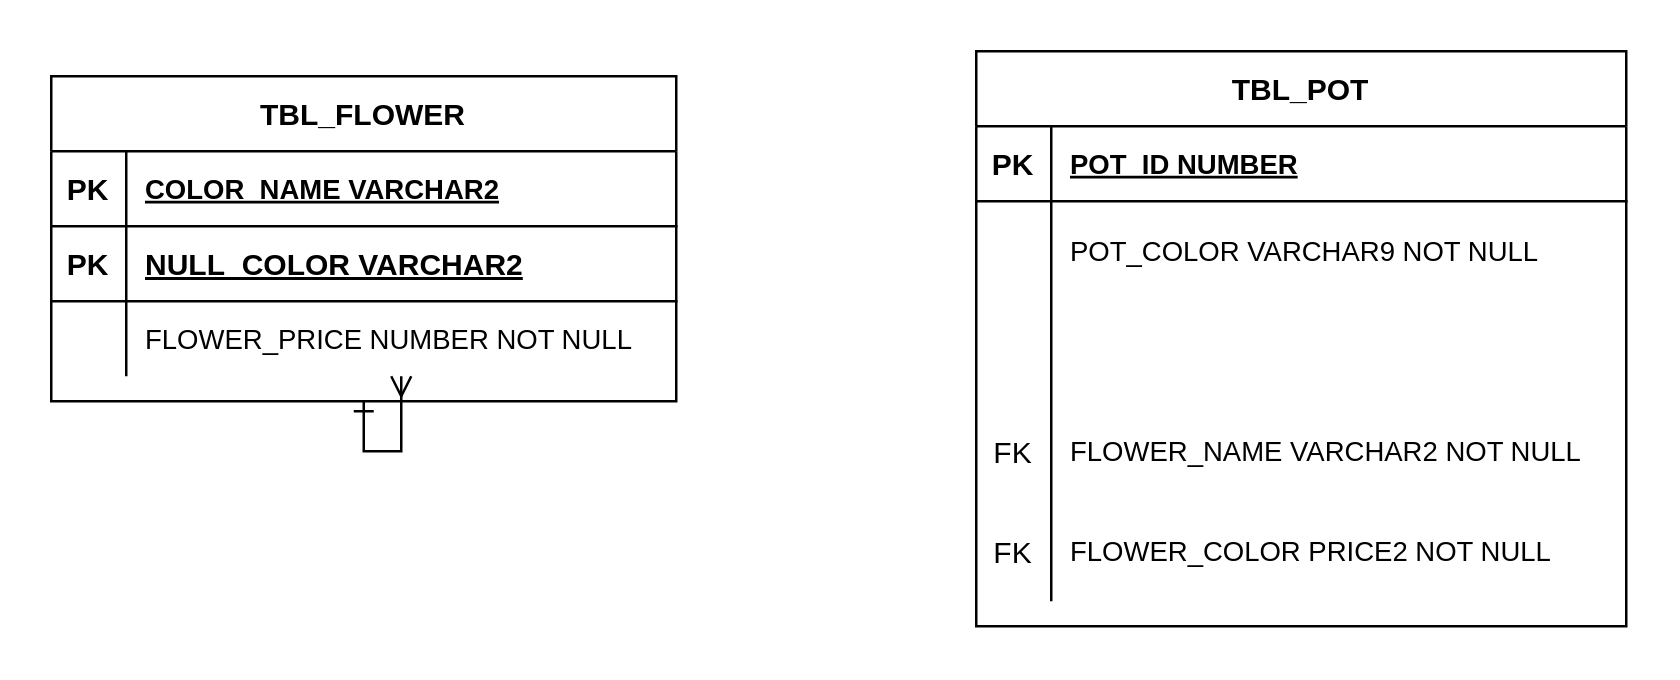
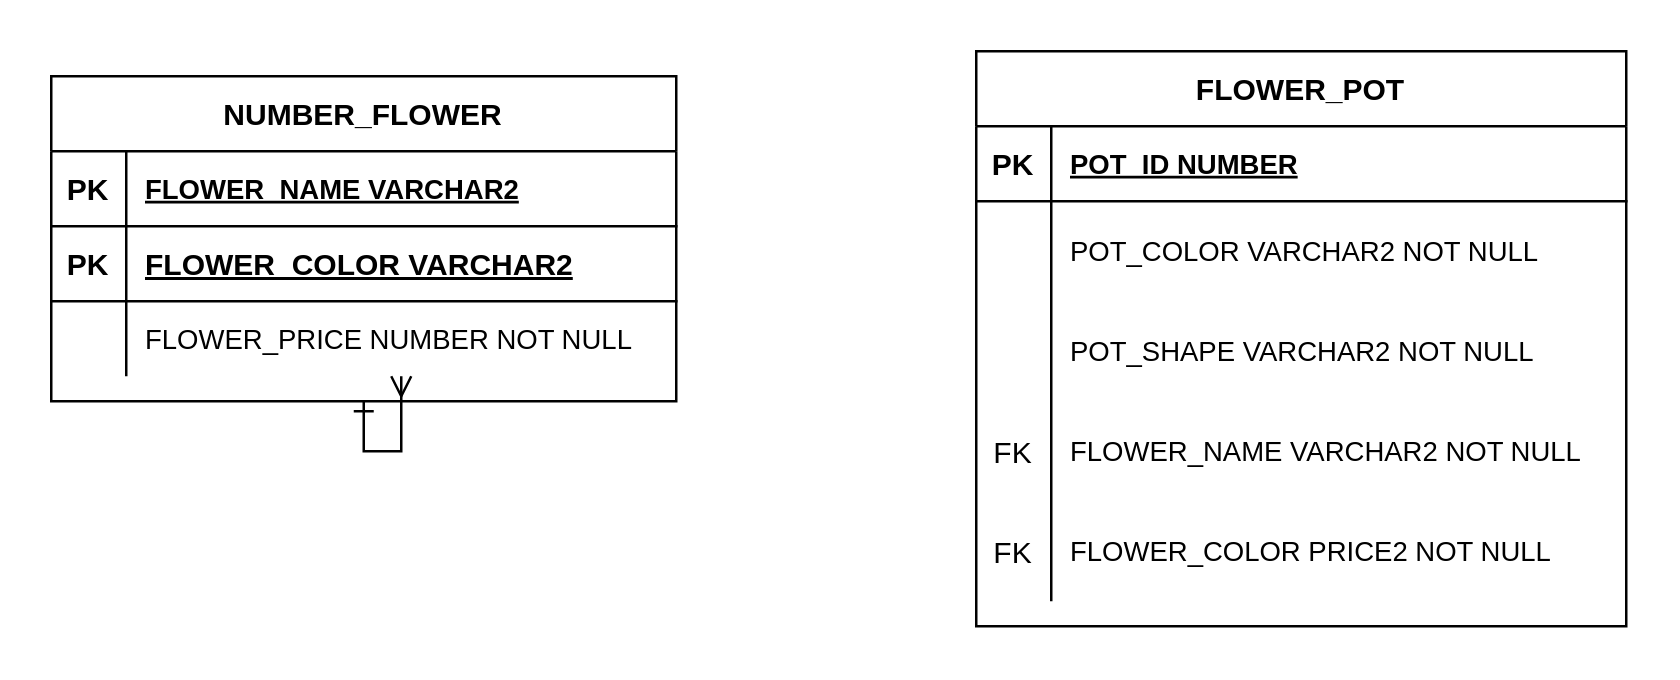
- <mxCell id="13" value="TBL_POT" style="shape=table;startSize=30;container=1;collapsible=1;childLayout=tableLayout;fixedRows=1;rowLines=0;fontStyle=1;align=center;resizeLast=1;fontSize=12;" vertex="1" parent="1"><mxGeometry x="390" y="20" width="260" height="230" as="geometry" /></mxCell>
+ <mxCell id="13" value="FLOWER_POT" style="shape=table;startSize=30;container=1;collapsible=1;childLayout=tableLayout;fixedRows=1;rowLines=0;fontStyle=1;align=center;resizeLast=1;fontSize=12;" vertex="1" parent="1"><mxGeometry x="390" y="20" width="260" height="230" as="geometry" /></mxCell>
- <mxCell id="3" value="TBL_FLOWER" style="shape=table;startSize=30;container=1;collapsible=1;childLayout=tableLayout;fixedRows=1;rowLines=0;fontStyle=1;align=center;resizeLast=1;fontSize=12;" parent="1" vertex="1"><mxGeometry x="20" y="30" width="250" height="130" as="geometry" /></mxCell>
+ <mxCell id="3" value="NUMBER_FLOWER" style="shape=table;startSize=30;container=1;collapsible=1;childLayout=tableLayout;fixedRows=1;rowLines=0;fontStyle=1;align=center;resizeLast=1;fontSize=12;" parent="1" vertex="1"><mxGeometry x="20" y="30" width="250" height="130" as="geometry" /></mxCell>
- <mxCell id="6" value="COLOR_NAME VARCHAR2" style="shape=partialRectangle;overflow=hidden;connectable=0;fillColor=none;top=0;left=0;bottom=0;right=0;align=left;spacingLeft=6;fontStyle=5;fontSize=11;" vertex="1" parent="4"><mxGeometry x="30" width="220" height="30" as="geometry" /></mxCell>
+ <mxCell id="6" value="FLOWER_NAME VARCHAR2" style="shape=partialRectangle;overflow=hidden;connectable=0;fillColor=none;top=0;left=0;bottom=0;right=0;align=left;spacingLeft=6;fontStyle=5;fontSize=11;" vertex="1" parent="4"><mxGeometry x="30" width="220" height="30" as="geometry" /></mxCell>
- <mxCell id="19" value="POT_COLOR VARCHAR9 NOT NULL" style="shape=partialRectangle;overflow=hidden;connectable=0;fillColor=none;top=0;left=0;bottom=0;right=0;align=left;spacingLeft=6;fontSize=11;" vertex="1" parent="17"><mxGeometry x="30" width="230" height="40" as="geometry" /></mxCell>
+ <mxCell id="19" value="POT_COLOR VARCHAR2 NOT NULL" style="shape=partialRectangle;overflow=hidden;connectable=0;fillColor=none;top=0;left=0;bottom=0;right=0;align=left;spacingLeft=6;fontSize=11;" vertex="1" parent="17"><mxGeometry x="30" width="230" height="40" as="geometry" /></mxCell>
- <mxCell id="9" value="NULL_COLOR VARCHAR2" style="shape=partialRectangle;overflow=hidden;connectable=0;fillColor=none;top=0;left=0;bottom=0;right=0;align=left;spacingLeft=6;fontStyle=5;" parent="7" vertex="1"><mxGeometry x="30" width="220" height="30" as="geometry" /></mxCell>
+ <mxCell id="9" value="FLOWER_COLOR VARCHAR2" style="shape=partialRectangle;overflow=hidden;connectable=0;fillColor=none;top=0;left=0;bottom=0;right=0;align=left;spacingLeft=6;fontStyle=5;" parent="7" vertex="1"><mxGeometry x="30" width="220" height="30" as="geometry" /></mxCell>
+ <mxCell id="22" value="POT_SHAPE VARCHAR2 NOT NULL" style="shape=partialRectangle;overflow=hidden;connectable=0;fillColor=none;top=0;left=0;bottom=0;right=0;align=left;spacingLeft=6;fontSize=11;" vertex="1" parent="20"><mxGeometry x="30" width="230" height="40" as="geometry" /></mxCell>
